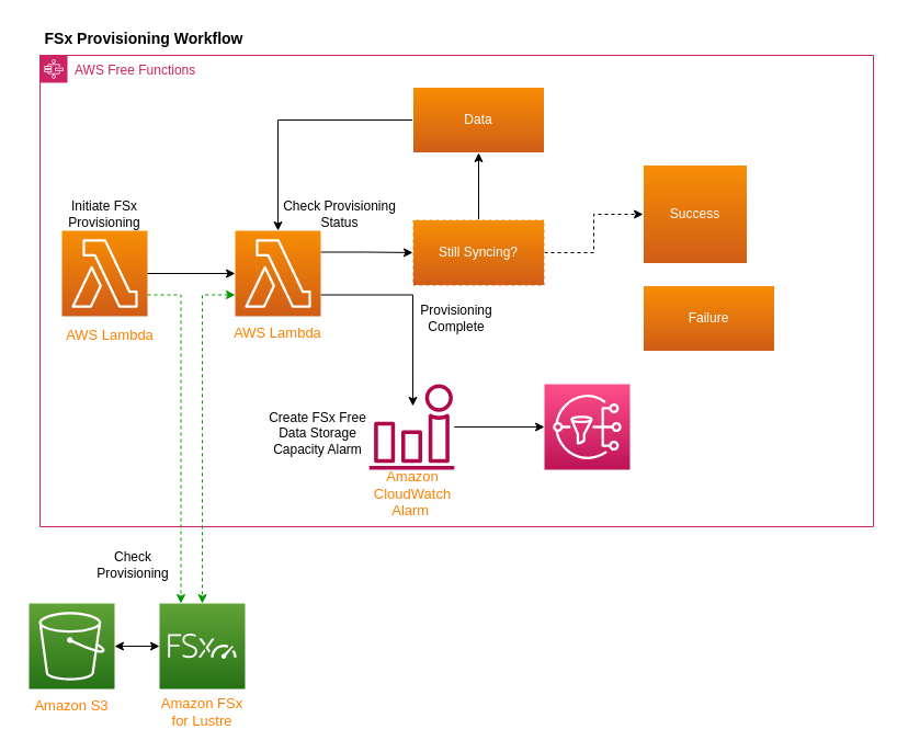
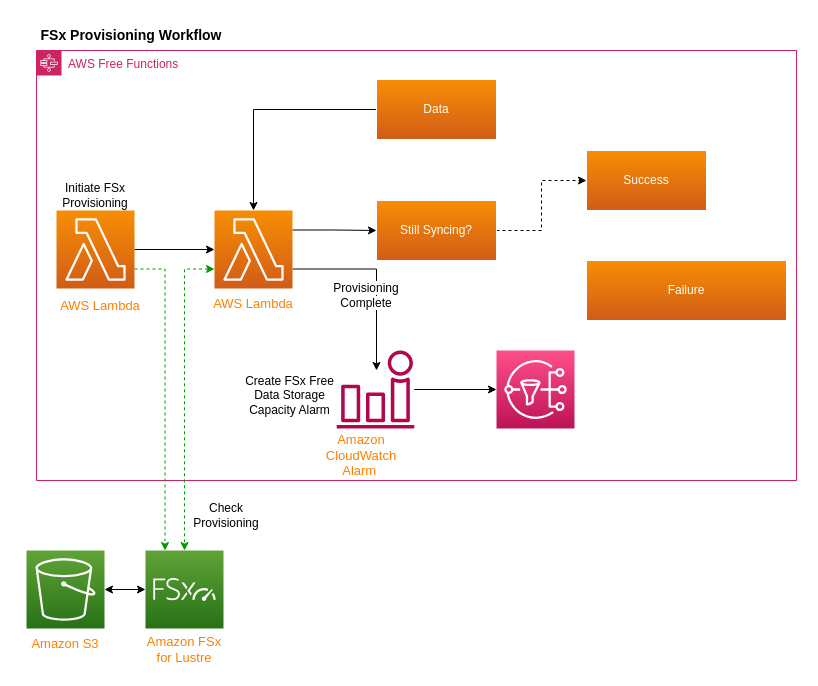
- <mxCell id="10" value="" style="edgeStyle=orthogonalEdgeStyle;rounded=0;orthogonalLoop=1;jettySize=auto;html=1;" edge="1" parent="1" source="12" target="14"><mxGeometry relative="1" as="geometry" /></mxCell>
- <mxCell id="18" value="Check Provisioning Status" style="text;html=1;strokeColor=none;fillColor=none;align=center;verticalAlign=middle;whiteSpace=wrap;rounded=0;" vertex="1" parent="1"><mxGeometry x="256" y="180" width="107" height="30" as="geometry" /></mxCell>
- <mxCell id="16" value="Success" style="whiteSpace=wrap;html=1;dashed=0;fontColor=#FFFFFF;fontStyle=0;verticalAlign=middle;strokeColor=#ffffff;fillColor=#D05C17;gradientColor=#F78E04;gradientDirection=north;sketch=0;" vertex="1" parent="1"><mxGeometry x="586" y="150" width="95" height="90" as="geometry" /></mxCell>
+ <mxCell id="16" value="Success" style="whiteSpace=wrap;html=1;dashed=0;fontColor=#FFFFFF;fontStyle=0;verticalAlign=middle;strokeColor=#ffffff;fillColor=#D05C17;gradientColor=#F78E04;gradientDirection=north;sketch=0;" vertex="1" parent="1"><mxGeometry x="586" y="150" width="120" height="60" as="geometry" /></mxCell>
- <mxCell id="12" value="Still Syncing?" style="whiteSpace=wrap;html=1;dashed=1;fontColor=#FFFFFF;fontStyle=0;verticalAlign=middle;strokeColor=#ffffff;fillColor=#D05C17;gradientColor=#F78E04;gradientDirection=north;sketch=0;" vertex="1" parent="1"><mxGeometry x="376" y="200" width="120" height="60" as="geometry" /></mxCell>
+ <mxCell id="12" value="Still Syncing?" style="whiteSpace=wrap;html=1;dashed=0;fontColor=#FFFFFF;fontStyle=0;verticalAlign=middle;strokeColor=#ffffff;fillColor=#D05C17;gradientColor=#F78E04;gradientDirection=north;sketch=0;" vertex="1" parent="1"><mxGeometry x="376" y="200" width="120" height="60" as="geometry" /></mxCell>
- <mxCell id="24" value="&lt;span style=&quot;background-color: rgb(255 , 255 , 255)&quot;&gt;&lt;font style=&quot;font-size: 12px&quot;&gt;Provisioning Complete&lt;/font&gt;&lt;/span&gt;" style="text;html=1;strokeColor=none;fillColor=none;align=center;verticalAlign=middle;whiteSpace=wrap;rounded=0;" vertex="1" parent="1"><mxGeometry x="376" y="275" width="80" height="30" as="geometry" /></mxCell>
+ <mxCell id="24" value="&lt;span style=&quot;background-color: rgb(255 , 255 , 255)&quot;&gt;&lt;font style=&quot;font-size: 12px&quot;&gt;Provisioning Complete&lt;/font&gt;&lt;/span&gt;" style="text;html=1;strokeColor=none;fillColor=none;align=center;verticalAlign=middle;whiteSpace=wrap;rounded=0;" vertex="1" parent="1"><mxGeometry x="326" y="280" width="80" height="30" as="geometry" /></mxCell>
- <mxCell id="15" value="Failure" style="whiteSpace=wrap;html=1;dashed=0;fontColor=#FFFFFF;fontStyle=0;verticalAlign=middle;strokeColor=#ffffff;fillColor=#D05C17;gradientColor=#F78E04;gradientDirection=north;sketch=0;" vertex="1" parent="1"><mxGeometry x="586" y="260" width="120" height="60" as="geometry" /></mxCell>
+ <mxCell id="15" value="Failure" style="whiteSpace=wrap;html=1;dashed=0;fontColor=#FFFFFF;fontStyle=0;verticalAlign=middle;strokeColor=#ffffff;fillColor=#D05C17;gradientColor=#F78E04;gradientDirection=north;sketch=0;" vertex="1" parent="1"><mxGeometry x="586" y="260" width="200" height="60" as="geometry" /></mxCell>
- <mxCell id="27" value="Amazon CloudWatch Alarm&amp;nbsp;" style="text;html=1;strokeColor=none;fillColor=none;align=center;verticalAlign=middle;whiteSpace=wrap;rounded=0;fontSize=13;fontColor=#FF8000;" vertex="1" parent="1"><mxGeometry x="331" y="430" width="90" height="40" as="geometry" /></mxCell>
+ <mxCell id="27" value="Amazon CloudWatch Alarm&amp;nbsp;" style="text;html=1;strokeColor=none;fillColor=none;align=center;verticalAlign=middle;whiteSpace=wrap;rounded=0;fontSize=13;fontColor=#FF8000;" vertex="1" parent="1"><mxGeometry x="316" y="435" width="90" height="40" as="geometry" /></mxCell>
- <mxCell id="31" value="&lt;span style=&quot;background-color: rgb(255 , 255 , 255)&quot;&gt;&lt;font style=&quot;font-size: 12px&quot;&gt;Check Provisioning&lt;/font&gt;&lt;/span&gt;" style="text;html=1;strokeColor=none;fillColor=none;align=center;verticalAlign=middle;whiteSpace=wrap;rounded=0;" vertex="1" parent="1"><mxGeometry x="81" y="500" width="80" height="30" as="geometry" /></mxCell>
+ <mxCell id="31" value="&lt;span style=&quot;background-color: rgb(255 , 255 , 255)&quot;&gt;&lt;font style=&quot;font-size: 12px&quot;&gt;Check Provisioning&lt;/font&gt;&lt;/span&gt;" style="text;html=1;strokeColor=none;fillColor=none;align=center;verticalAlign=middle;whiteSpace=wrap;rounded=0;" vertex="1" parent="1"><mxGeometry x="186" y="500" width="80" height="30" as="geometry" /></mxCell>
